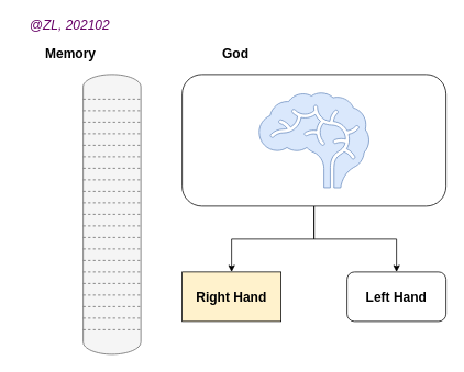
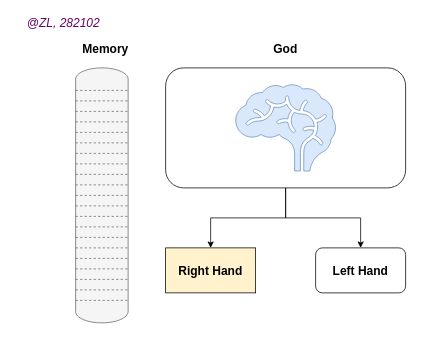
- <mxCell id="10" value="@ZL, 202102" style="text;html=1;strokeColor=none;fillColor=none;align=center;verticalAlign=middle;whiteSpace=wrap;rounded=0;fontSize=16;fontStyle=2;fontColor=#660066;" parent="1" vertex="1"><mxGeometry x="20" y="20" width="128" height="20" as="geometry" /></mxCell>
+ <mxCell id="10" value="@ZL, 282102" style="text;html=1;strokeColor=none;fillColor=none;align=center;verticalAlign=middle;whiteSpace=wrap;rounded=0;fontSize=16;fontStyle=2;fontColor=#660066;" parent="1" vertex="1"><mxGeometry x="20" y="20" width="128" height="20" as="geometry" /></mxCell>
- <mxCell id="9" value="&lt;b&gt;&lt;font style=&quot;font-size: 16px&quot;&gt;Memory&lt;/font&gt;&lt;/b&gt;" style="text;html=1;strokeColor=none;fillColor=none;align=center;verticalAlign=middle;whiteSpace=wrap;rounded=0;" parent="1" vertex="1"><mxGeometry x="45" y="50" width="80" height="30" as="geometry" /></mxCell>
+ <mxCell id="9" value="&lt;b&gt;&lt;font style=&quot;font-size: 16px&quot;&gt;Memory&lt;/font&gt;&lt;/b&gt;" style="text;html=1;strokeColor=none;fillColor=none;align=center;verticalAlign=middle;whiteSpace=wrap;rounded=0;" parent="1" vertex="1"><mxGeometry x="100" y="50" width="80" height="30" as="geometry" /></mxCell>
- <mxCell id="11" value="&lt;b&gt;&lt;font style=&quot;font-size: 16px&quot;&gt;God&lt;/font&gt;&lt;/b&gt;" style="text;html=1;strokeColor=none;fillColor=none;align=center;verticalAlign=middle;whiteSpace=wrap;rounded=0;" parent="1" vertex="1"><mxGeometry x="245" y="50" width="80" height="30" as="geometry" /></mxCell>
+ <mxCell id="11" value="&lt;b&gt;&lt;font style=&quot;font-size: 16px&quot;&gt;God&lt;/font&gt;&lt;/b&gt;" style="text;html=1;strokeColor=none;fillColor=none;align=center;verticalAlign=middle;whiteSpace=wrap;rounded=0;" parent="1" vertex="1"><mxGeometry x="340" y="50" width="80" height="30" as="geometry" /></mxCell>
